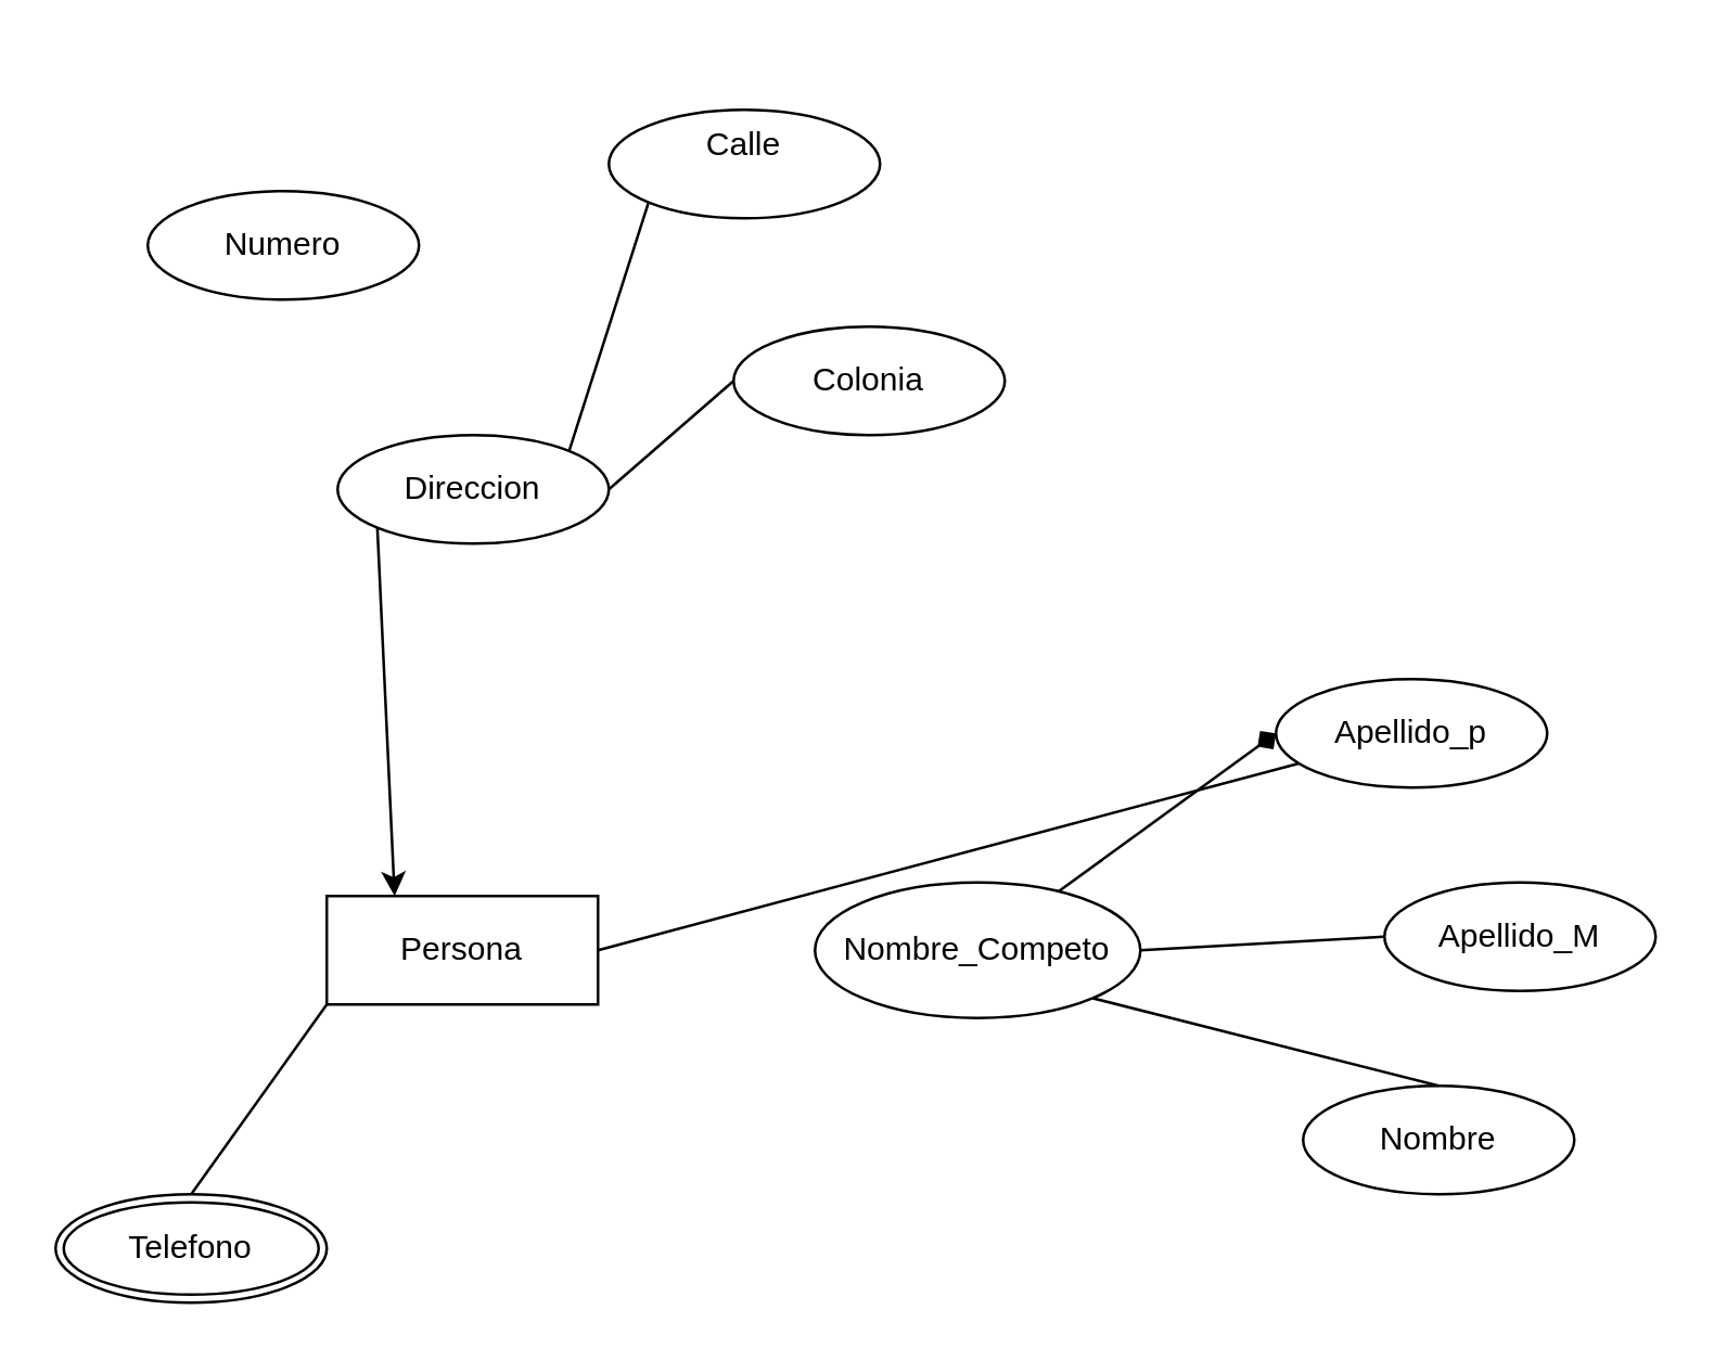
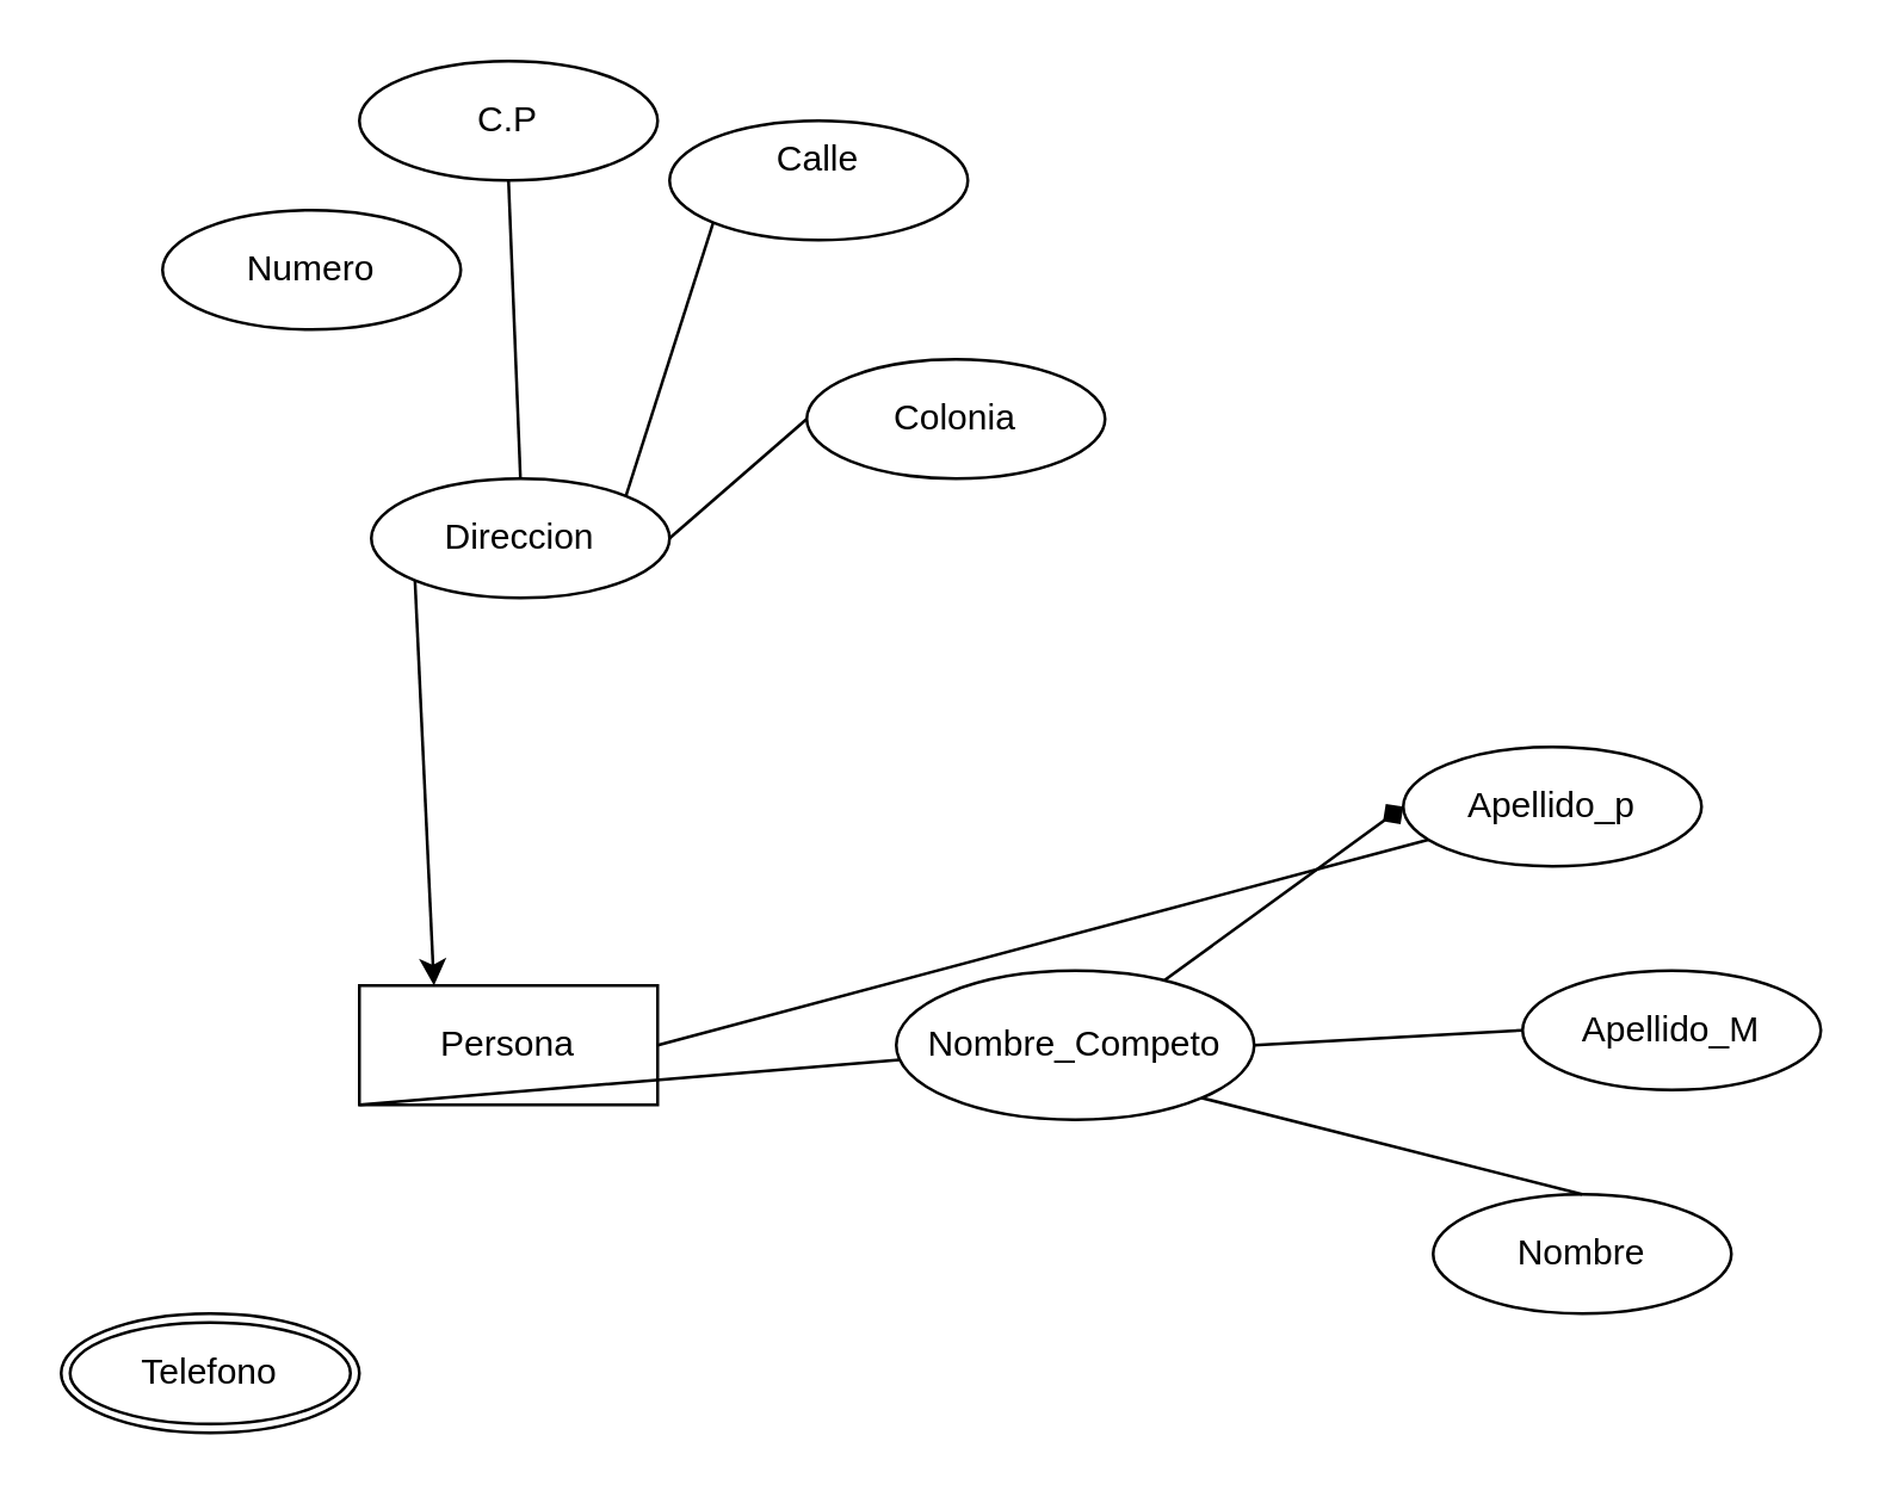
+ <mxCell id="9" value="C.P" style="ellipse;whiteSpace=wrap;html=1;align=center;" vertex="1" parent="1"><mxGeometry x="120" y="20" width="100" height="40" as="geometry" /></mxCell>
+ <mxCell id="8" style="rounded=0;orthogonalLoop=1;jettySize=auto;html=1;exitX=0.5;exitY=1;exitDx=0;exitDy=0;entryX=0.5;entryY=0;entryDx=0;entryDy=0;endArrow=none;endFill=0;" edge="1" parent="1" source="9" target="4"><mxGeometry relative="1" as="geometry" /></mxCell>
- <mxCell id="21" value="" style="endArrow=none;html=1;rounded=0;exitX=0;exitY=1;exitDx=0;exitDy=0;entryX=0.5;entryY=0;entryDx=0;entryDy=0;" edge="1" parent="1" source="2" target="20"><mxGeometry relative="1" as="geometry"><mxPoint x="180" y="570" as="sourcePoint" /><mxPoint x="340" y="570" as="targetPoint" /></mxGeometry></mxCell>
+ <mxCell id="21" value="" style="endArrow=none;html=1;rounded=0;exitX=0;exitY=1;exitDx=0;exitDy=0;" edge="1" parent="1" source="2" target="14"><mxGeometry relative="1" as="geometry"><mxPoint x="180" y="570" as="sourcePoint" /><mxPoint x="340" y="570" as="targetPoint" /></mxGeometry></mxCell>
